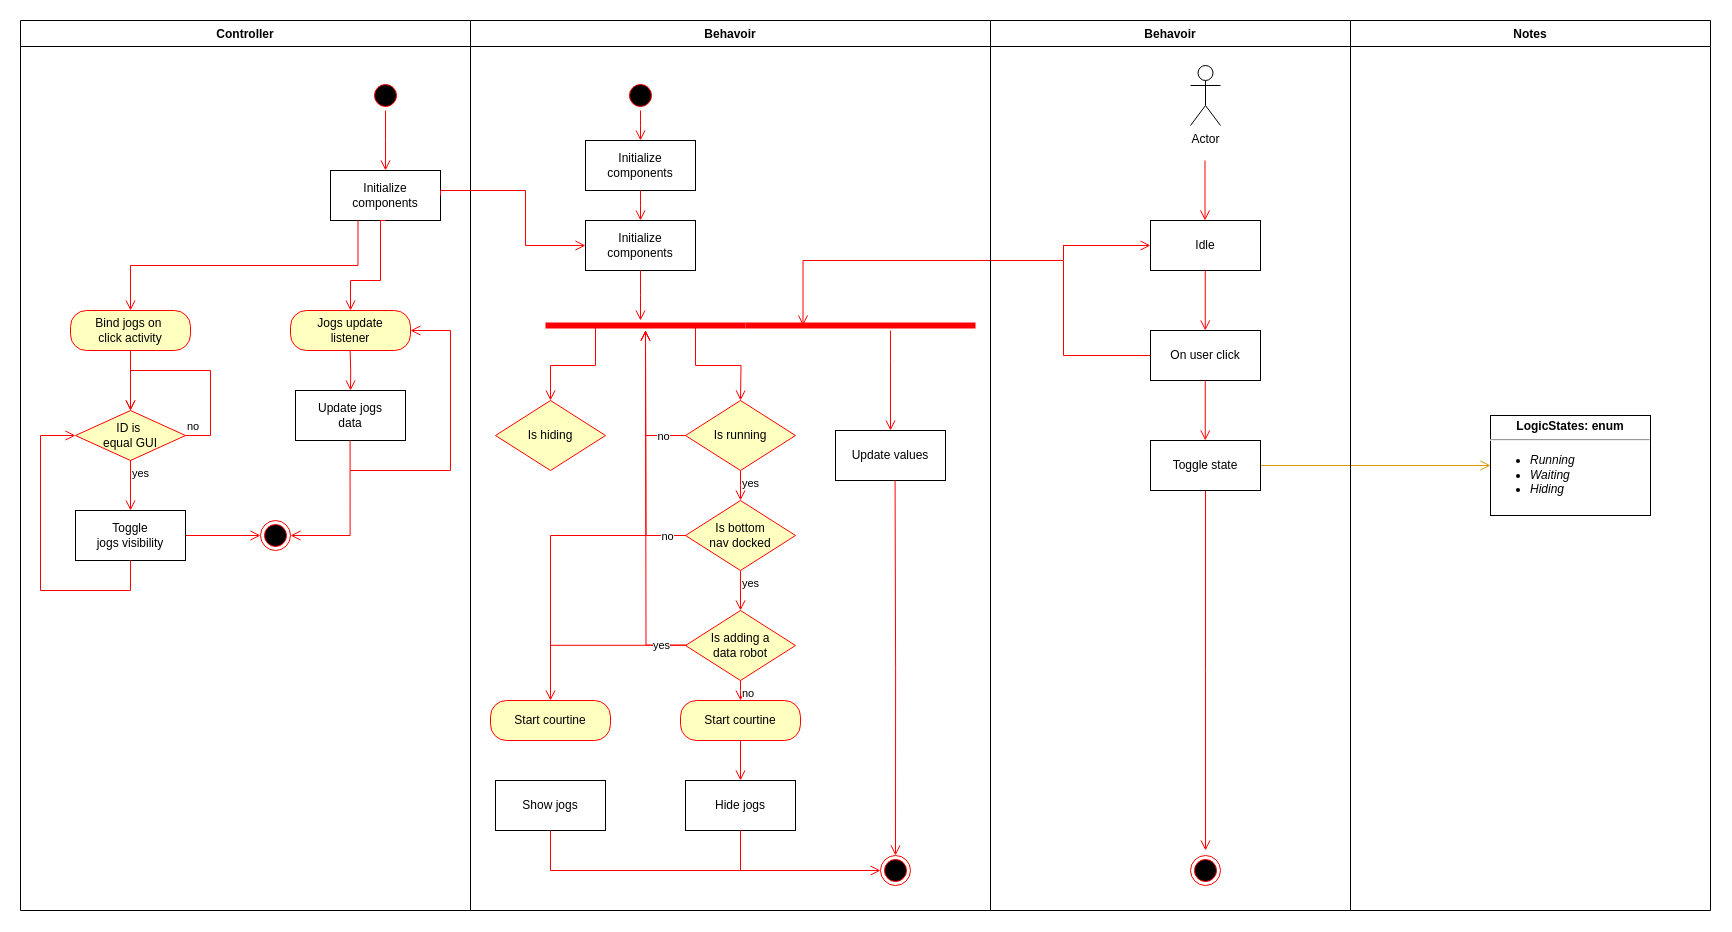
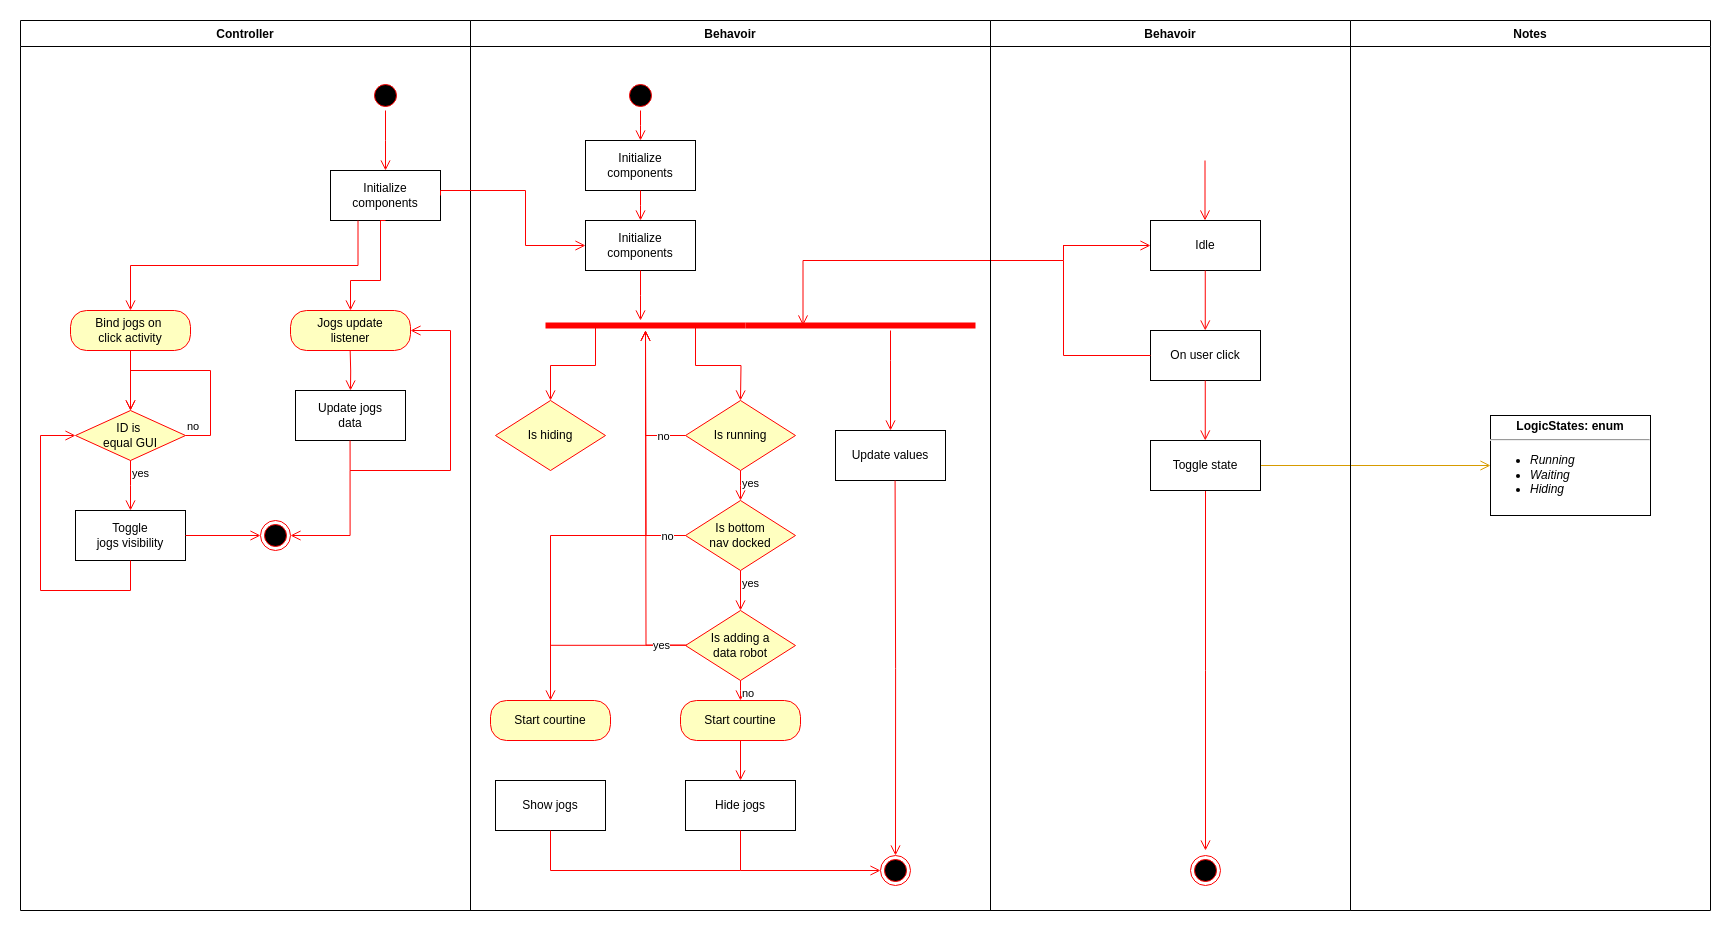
- <mxCell id="54" value="Actor" style="shape=umlActor;verticalLabelPosition=bottom;verticalAlign=top;html=1;" vertex="1" parent="1"><mxGeometry x="1190" y="65" width="30" height="60" as="geometry" /></mxCell>
